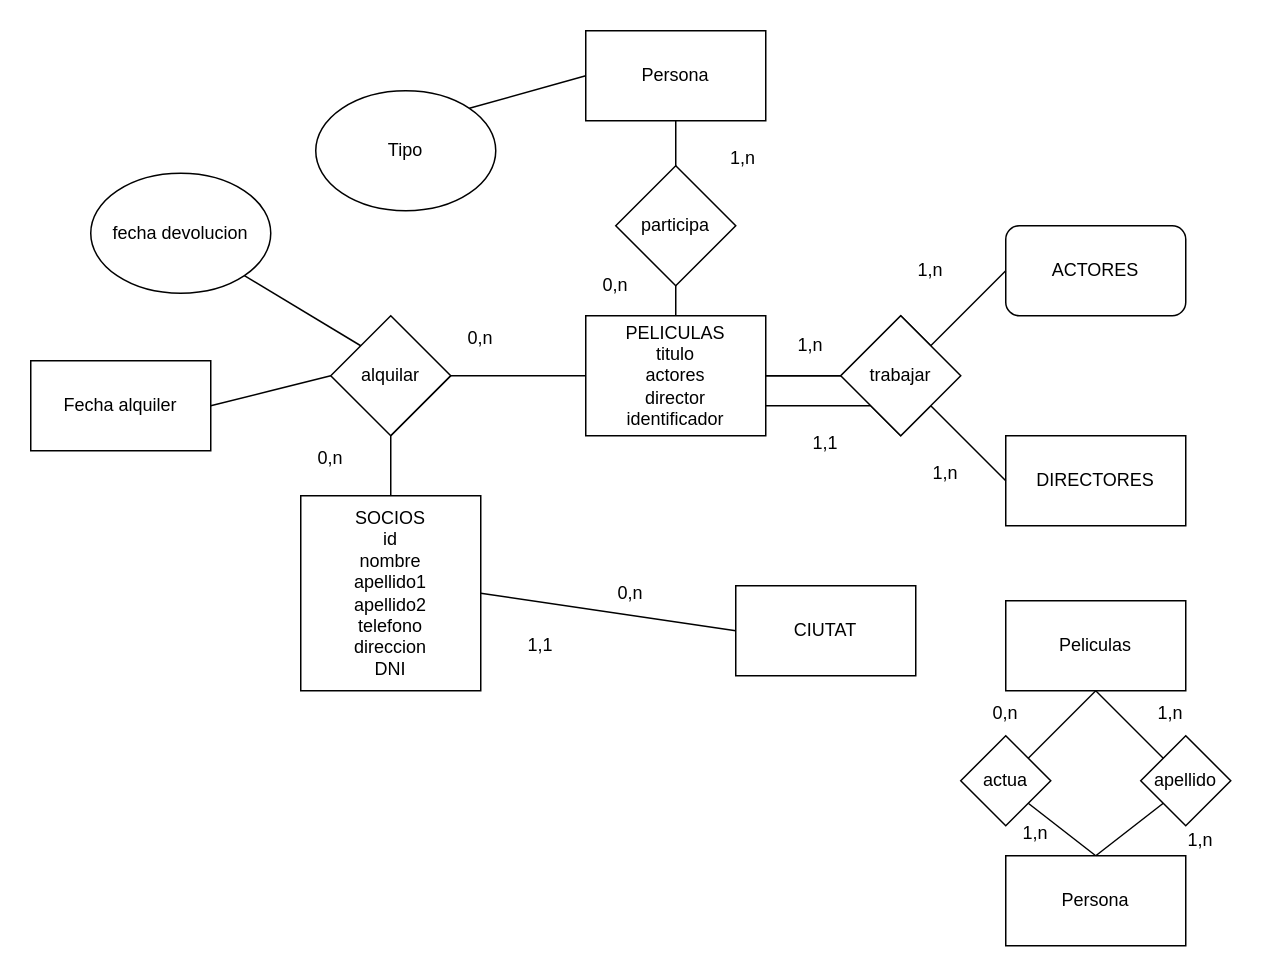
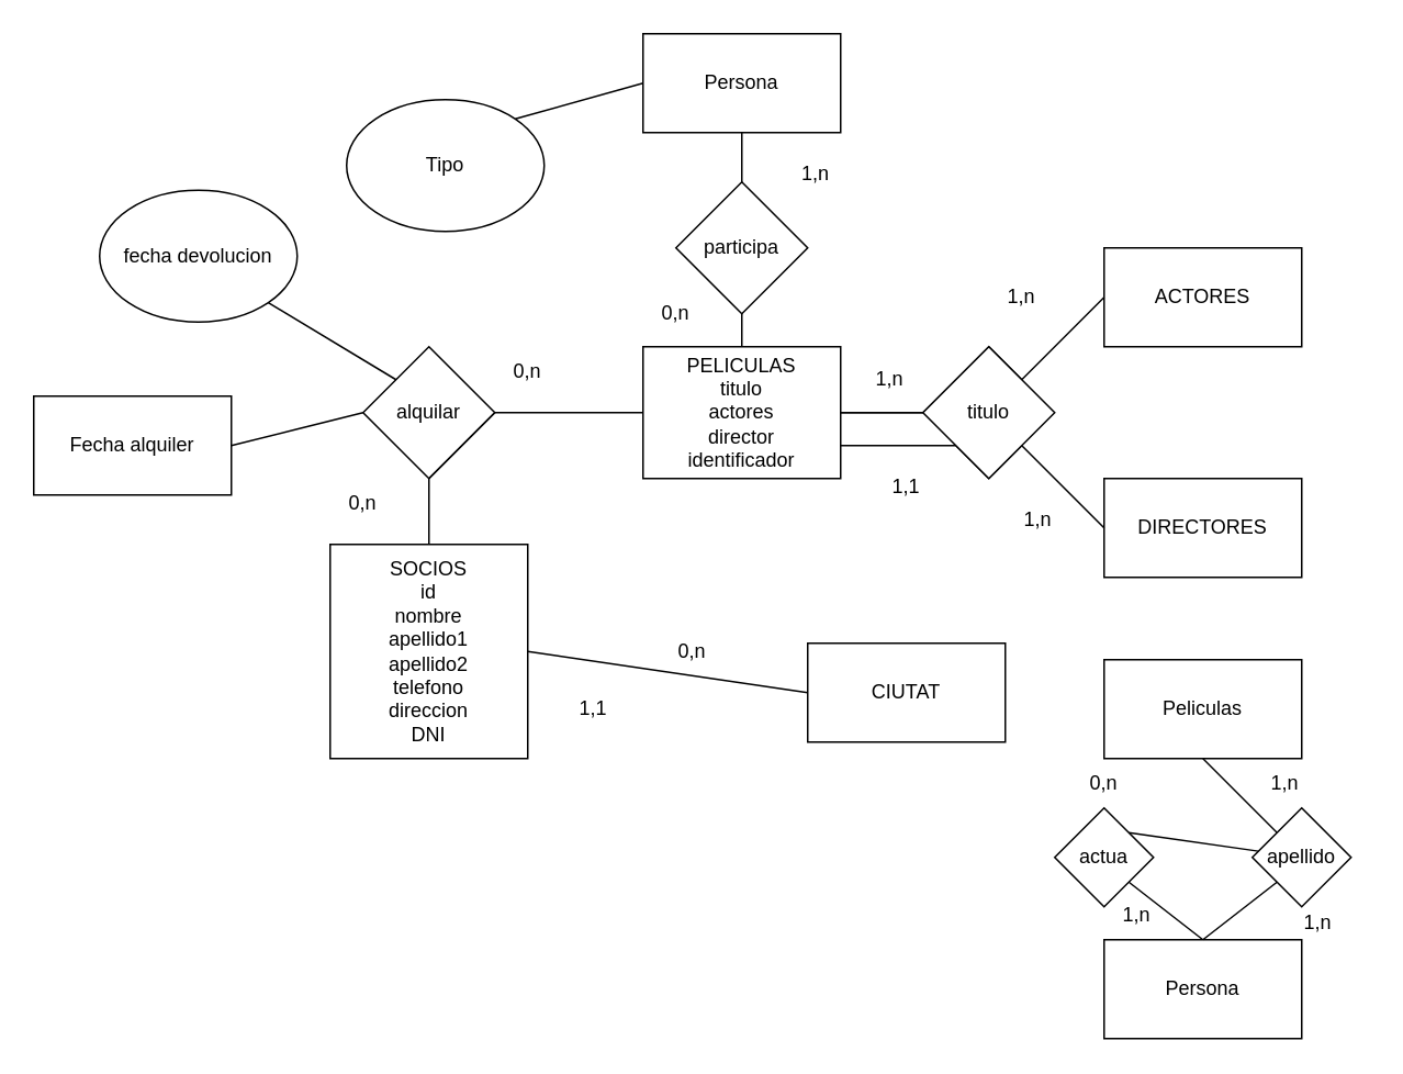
- <mxCell id="8" value="ACTORES" style="whiteSpace=wrap;html=1;rounded=1;" vertex="1" parent="1"><mxGeometry x="670" y="150" width="120" height="60" as="geometry" /></mxCell>
+ <mxCell id="8" value="ACTORES" style="rounded=0;whiteSpace=wrap;html=1;" vertex="1" parent="1"><mxGeometry x="670" y="150" width="120" height="60" as="geometry" /></mxCell>
- <mxCell id="14" value="trabajar" style="rhombus;whiteSpace=wrap;html=1;" vertex="1" parent="1"><mxGeometry x="560" y="210" width="80" height="80" as="geometry" /></mxCell>
+ <mxCell id="14" value="titulo" style="rhombus;whiteSpace=wrap;html=1;" vertex="1" parent="1"><mxGeometry x="560" y="210" width="80" height="80" as="geometry" /></mxCell>
- <mxCell id="36" value="" style="endArrow=none;html=1;rounded=0;entryX=0.5;entryY=1;entryDx=0;entryDy=0;exitX=1;exitY=0;exitDx=0;exitDy=0;" edge="1" parent="1" source="34" target="33"><mxGeometry width="50" height="50" relative="1" as="geometry"><mxPoint x="310" y="360" as="sourcePoint" /><mxPoint x="360" y="310" as="targetPoint" /></mxGeometry></mxCell>
+ <mxCell id="36" value="" style="endArrow=none;html=1;rounded=0;exitX=1;exitY=0;exitDx=0;exitDy=0;" edge="1" parent="1" source="34" target="35"><mxGeometry width="50" height="50" relative="1" as="geometry"><mxPoint x="310" y="360" as="sourcePoint" /><mxPoint x="360" y="310" as="targetPoint" /></mxGeometry></mxCell>
